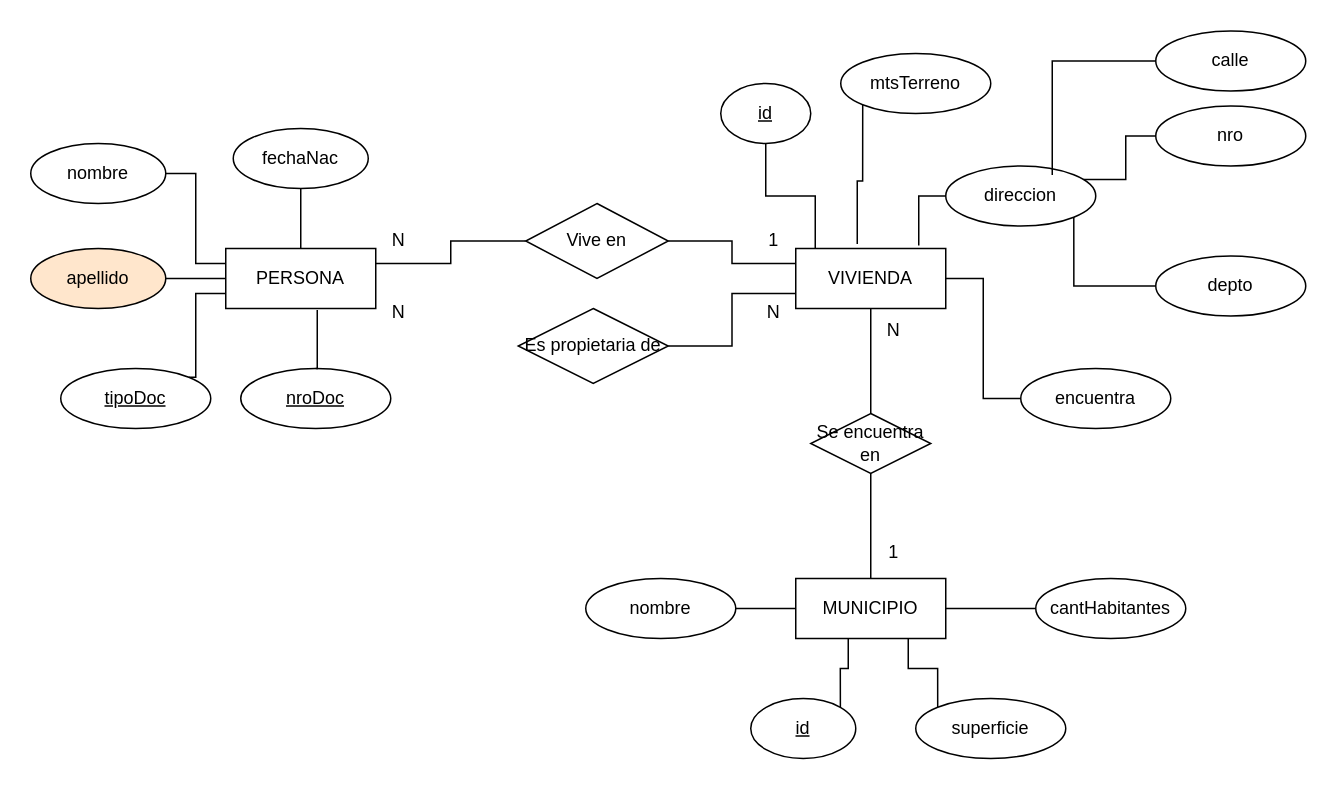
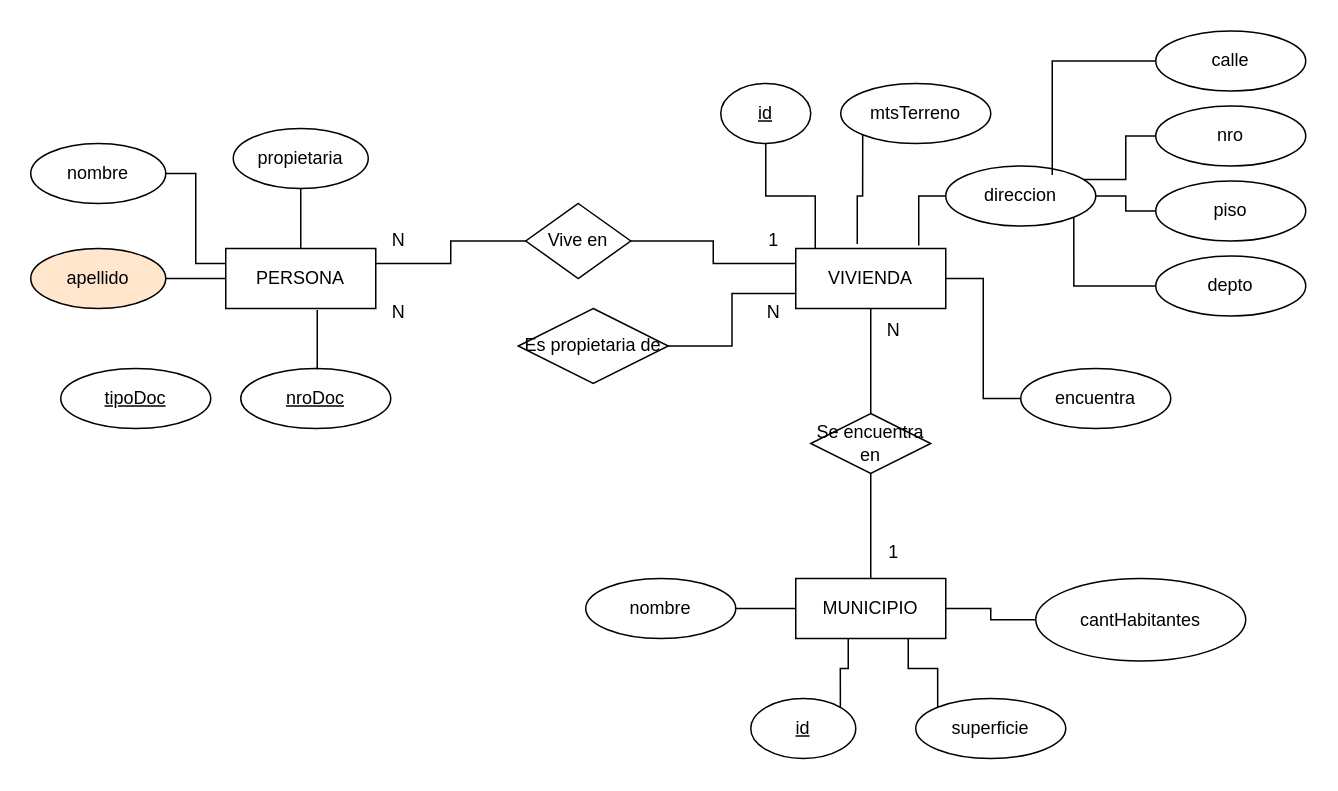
- <mxCell id="28" value="mtsTerreno" style="ellipse;whiteSpace=wrap;html=1;align=center;" vertex="1" parent="1"><mxGeometry x="560" y="35" width="100" height="40" as="geometry" /></mxCell>
+ <mxCell id="28" value="mtsTerreno" style="ellipse;whiteSpace=wrap;html=1;align=center;" vertex="1" parent="1"><mxGeometry x="560" width="100" height="40" as="geometry" y="55" /></mxCell>
- <mxCell id="19" value="fechaNac" style="ellipse;whiteSpace=wrap;html=1;align=center;" vertex="1" parent="1"><mxGeometry x="155" y="85" width="90" height="40" as="geometry" /></mxCell>
+ <mxCell id="19" value="propietaria" style="ellipse;whiteSpace=wrap;html=1;align=center;" vertex="1" parent="1"><mxGeometry x="155" y="85" width="90" height="40" as="geometry" /></mxCell>
+ <mxCell id="24" style="edgeStyle=orthogonalEdgeStyle;rounded=0;orthogonalLoop=1;jettySize=auto;html=1;exitX=0;exitY=0.5;exitDx=0;exitDy=0;entryX=1;entryY=0.5;entryDx=0;entryDy=0;endArrow=none;endFill=0;" edge="1" parent="1" source="25" target="21"><mxGeometry relative="1" as="geometry" /></mxCell>
+ <mxCell id="25" value="piso" style="ellipse;whiteSpace=wrap;html=1;align=center;" vertex="1" parent="1"><mxGeometry x="770" y="120" width="100" height="40" as="geometry" /></mxCell>
- <mxCell id="9" value="Vive en" style="shape=rhombus;perimeter=rhombusPerimeter;whiteSpace=wrap;html=1;align=center;" vertex="1" parent="1"><mxGeometry x="350" y="135" width="95" height="50" as="geometry" /></mxCell>
+ <mxCell id="9" value="Vive en" style="shape=rhombus;perimeter=rhombusPerimeter;whiteSpace=wrap;html=1;align=center;" vertex="1" parent="1"><mxGeometry x="350" y="135" width="70" height="50" as="geometry" /></mxCell>
- <mxCell id="47" style="edgeStyle=orthogonalEdgeStyle;rounded=0;orthogonalLoop=1;jettySize=auto;html=1;exitX=1;exitY=0;exitDx=0;exitDy=0;entryX=0;entryY=0.75;entryDx=0;entryDy=0;endArrow=none;endFill=0;" edge="1" parent="1" source="48" target="2"><mxGeometry relative="1" as="geometry"><Array as="points"><mxPoint x="130" y="251" /><mxPoint x="130" y="195" /></Array></mxGeometry></mxCell>
- <mxCell id="39" value="cantHabitantes" style="ellipse;whiteSpace=wrap;html=1;align=center;" vertex="1" parent="1"><mxGeometry x="690" y="385" width="100" height="40" as="geometry" /></mxCell>
+ <mxCell id="39" value="cantHabitantes" style="ellipse;whiteSpace=wrap;html=1;align=center;" vertex="1" parent="1"><mxGeometry x="690" y="385" width="140" height="55" as="geometry" /></mxCell>
